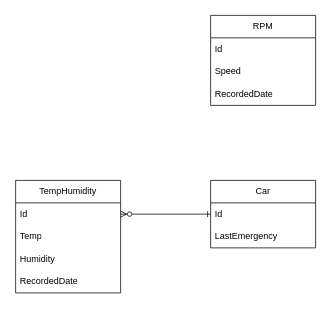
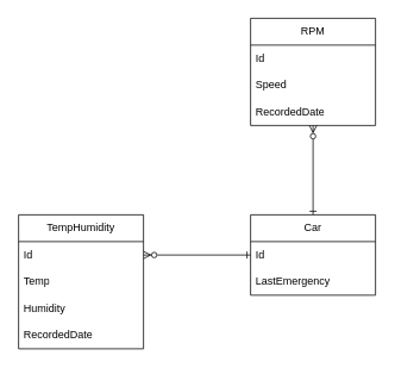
+ <mxCell id="11" style="edgeStyle=orthogonalEdgeStyle;rounded=0;orthogonalLoop=1;jettySize=auto;html=1;exitX=0.5;exitY=0;exitDx=0;exitDy=0;entryX=0.5;entryY=1;entryDx=0;entryDy=0;startArrow=ERone;startFill=0;endArrow=ERzeroToMany;endFill=0;" edge="1" parent="1" source="12" target="7"><mxGeometry relative="1" as="geometry" /></mxCell>
